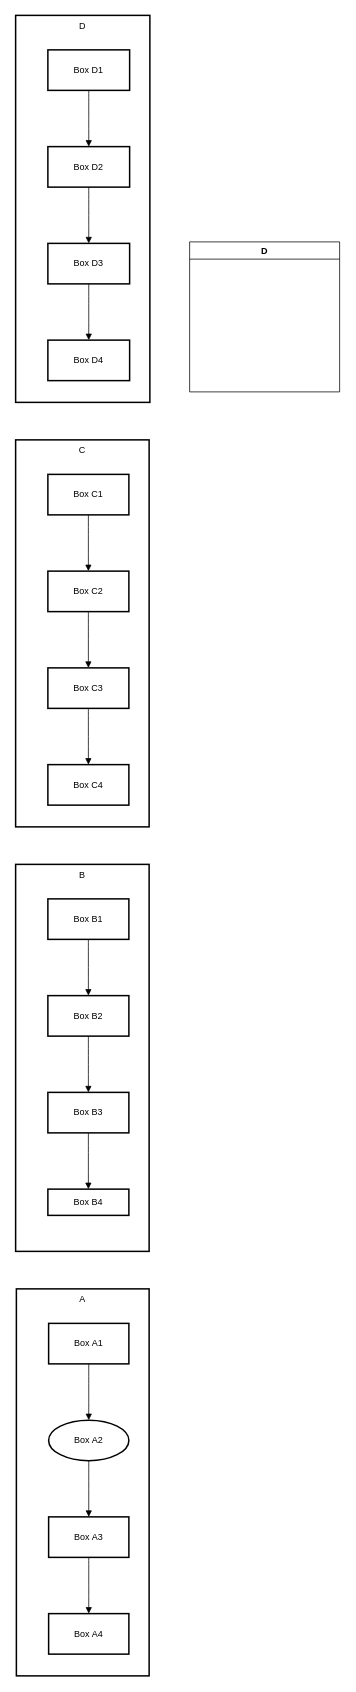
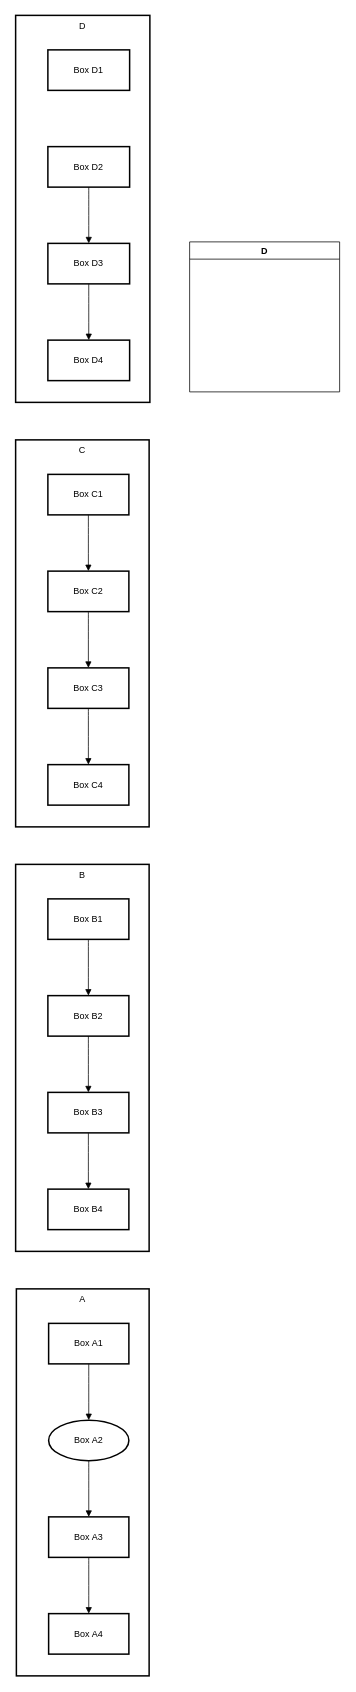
- <mxCell id="7" value="" style="curved=1;startArrow=none;endArrow=block;exitX=0.5;exitY=0.99;entryX=0.5;entryY=-0.01;" parent="2" source="3" target="4" edge="1"><mxGeometry relative="1" as="geometry"><Array as="points" /></mxGeometry></mxCell>
- <mxCell id="22" value="Box B4" style="whiteSpace=wrap;strokeWidth=2;" parent="18" vertex="1"><mxGeometry x="43" y="433" width="108" height="35" as="geometry" /></mxCell>
+ <mxCell id="22" value="Box B4" style="whiteSpace=wrap;strokeWidth=2;" parent="18" vertex="1"><mxGeometry x="43" y="433" width="108" height="54" as="geometry" /></mxCell>
